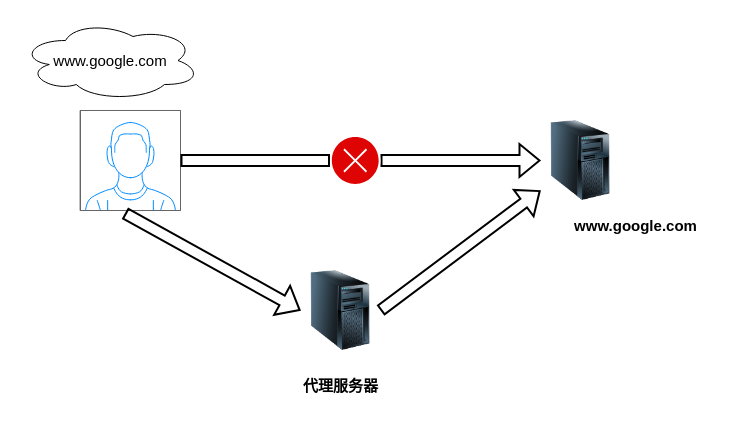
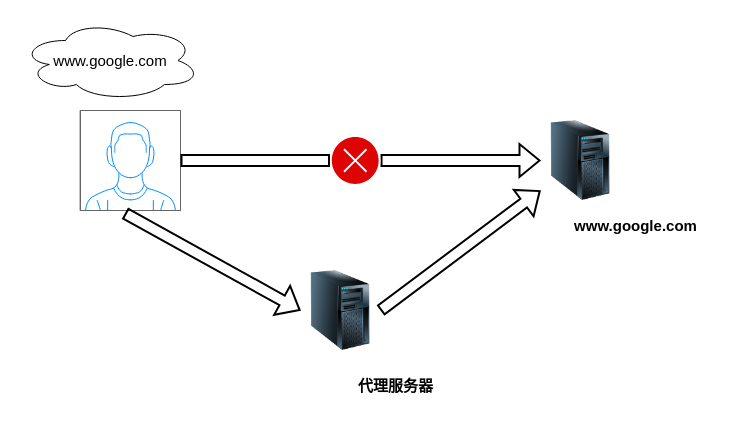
- <mxCell id="5" value="代理服务器" style="text;html=1;align=center;verticalAlign=middle;resizable=0;points=[];autosize=1;strokeColor=none;fillColor=none;fontSize=15;fontStyle=1" vertex="1" parent="1"><mxGeometry x="290" y="370" width="100" height="30" as="geometry" /></mxCell>
+ <mxCell id="5" value="代理服务器" style="text;html=1;align=center;verticalAlign=middle;resizable=0;points=[];autosize=1;strokeColor=none;fillColor=none;fontSize=15;fontStyle=1" vertex="1" parent="1"><mxGeometry x="345" y="370" width="100" height="30" as="geometry" /></mxCell>
